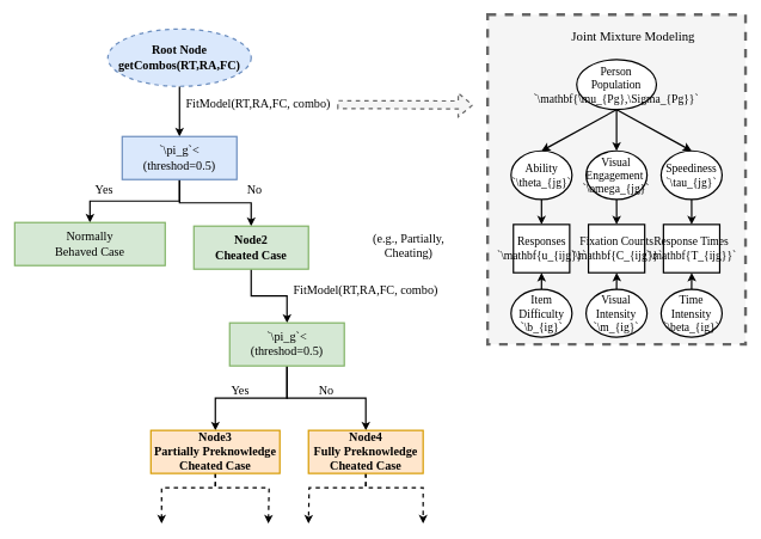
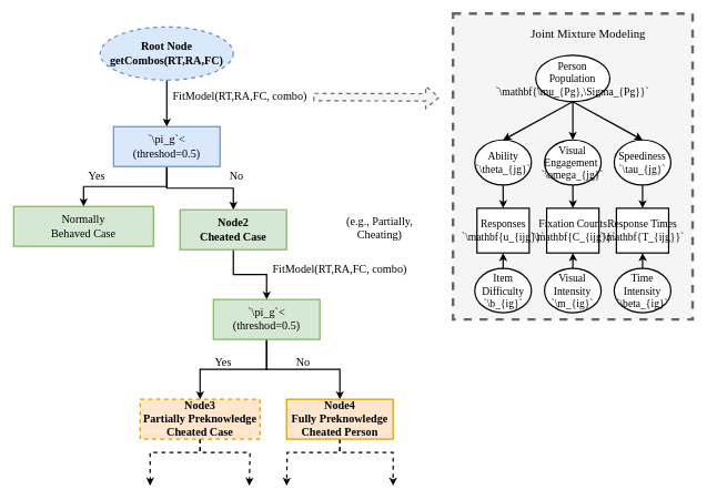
- <mxCell id="16" value="Node3&lt;br style=&quot;font-size: 17px;&quot;&gt;Partially Preknowledge&lt;br style=&quot;font-size: 17px;&quot;&gt;Cheated Case" style="whiteSpace=wrap;html=1;fontSize=17;fontFamily=Times New Roman;strokeWidth=2;fontStyle=1;fillColor=#ffe6cc;strokeColor=#d79b00;" parent="1" vertex="1"><mxGeometry x="210" y="600" width="180" height="60" as="geometry" /></mxCell>
+ <mxCell id="16" value="Node3&lt;br style=&quot;font-size: 17px;&quot;&gt;Partially Preknowledge&lt;br style=&quot;font-size: 17px;&quot;&gt;Cheated Case" style="whiteSpace=wrap;html=1;fontSize=17;fontFamily=Times New Roman;strokeWidth=2;fontStyle=1;fillColor=#ffe6cc;strokeColor=#d79b00;dashed=1;" parent="1" vertex="1"><mxGeometry x="210" y="600" width="180" height="60" as="geometry" /></mxCell>
- <mxCell id="19" value="Node4&lt;br style=&quot;font-size: 17px;&quot;&gt;Fully Preknowledge&lt;br style=&quot;font-size: 17px;&quot;&gt;Cheated Case" style="whiteSpace=wrap;html=1;fontSize=17;fontFamily=Times New Roman;strokeWidth=2;fontStyle=1;fillColor=#ffe6cc;strokeColor=#d79b00;" parent="1" vertex="1"><mxGeometry x="430" y="600" width="160" height="60" as="geometry" /></mxCell>
+ <mxCell id="19" value="Node4&lt;br style=&quot;font-size: 17px;&quot;&gt;Fully Preknowledge&lt;br style=&quot;font-size: 17px;&quot;&gt;Cheated Person" style="whiteSpace=wrap;html=1;fontSize=17;fontFamily=Times New Roman;strokeWidth=2;fontStyle=1;fillColor=#ffe6cc;strokeColor=#d79b00;" parent="1" vertex="1"><mxGeometry x="430" y="600" width="160" height="60" as="geometry" /></mxCell>
